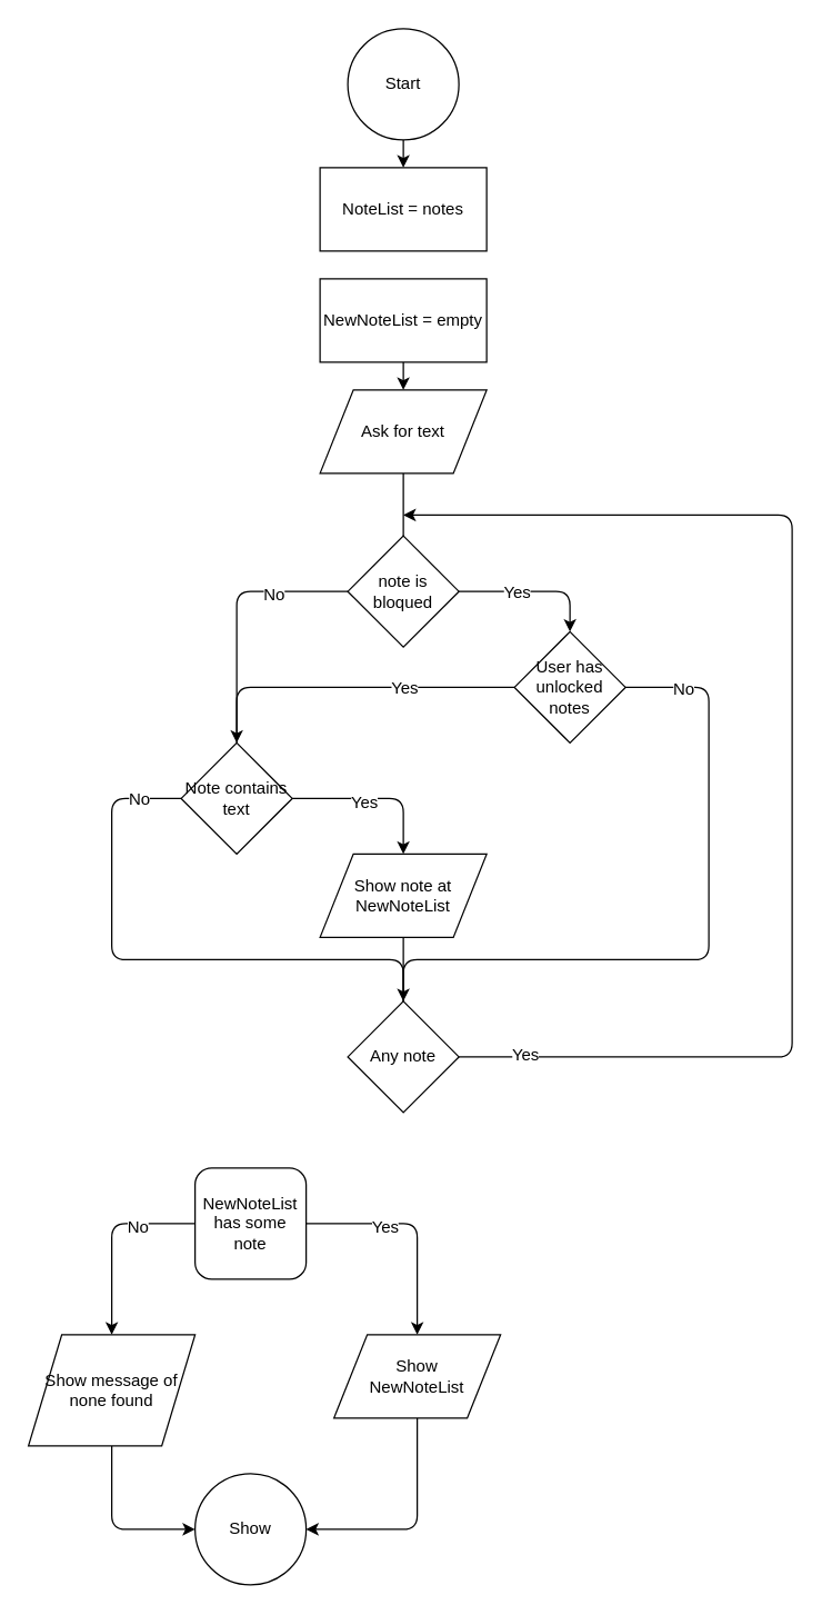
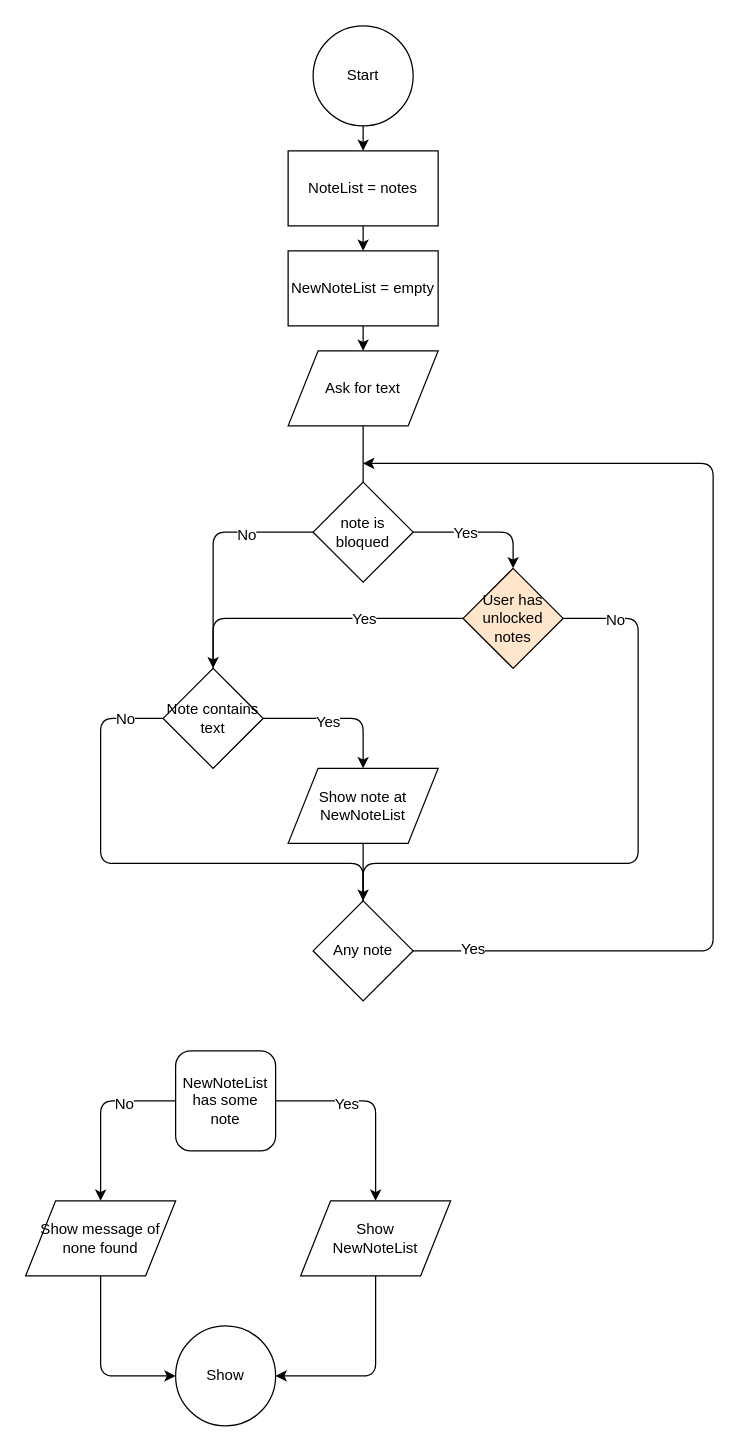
+ <mxCell id="9" value="" style="endArrow=none;html=1;entryX=0.5;entryY=1;entryDx=0;entryDy=0;exitX=0.5;exitY=0;exitDx=0;exitDy=0;startArrow=classic;startFill=1;" edge="1" parent="1" source="7" target="6"><mxGeometry width="50" height="50" relative="1" as="geometry"><mxPoint x="300" y="130" as="sourcePoint" /><mxPoint x="300" y="110" as="targetPoint" /></mxGeometry></mxCell>
- <mxCell id="15" value="User has unlocked notes" style="rhombus;whiteSpace=wrap;html=1;" vertex="1" parent="1"><mxGeometry x="370" y="454" width="80" height="80" as="geometry" /></mxCell>
+ <mxCell id="15" value="User has unlocked notes" style="rhombus;whiteSpace=wrap;html=1;fillColor=#ffe6cc;" vertex="1" parent="1"><mxGeometry x="370" y="454" width="80" height="80" as="geometry" /></mxCell>
- <mxCell id="33" value="Show message of none found" style="shape=parallelogram;perimeter=parallelogramPerimeter;whiteSpace=wrap;html=1;" vertex="1" parent="1"><mxGeometry x="20" y="960" width="120" height="80" as="geometry" /></mxCell>
+ <mxCell id="33" value="Show message of none found" style="shape=parallelogram;perimeter=parallelogramPerimeter;whiteSpace=wrap;html=1;" vertex="1" parent="1"><mxGeometry x="20" y="960" width="120" height="60" as="geometry" /></mxCell>
